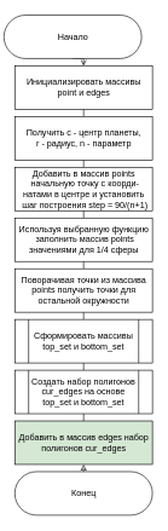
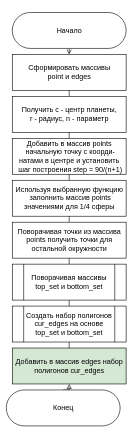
- <mxCell id="3" value="Начало" style="html=1;dashed=0;whitespace=wrap;shape=mxgraph.dfd.start" parent="1" vertex="1"><mxGeometry x="5" y="20" width="190" height="60" as="geometry" /></mxCell>
+ <mxCell id="3" value="Начало" style="html=1;dashed=0;whitespace=wrap;shape=mxgraph.dfd.start" parent="1" vertex="1"><mxGeometry x="20" y="20" width="190" height="60" as="geometry" /></mxCell>
- <mxCell id="4" value="Инициализировать массивы&lt;br&gt;point и edges" style="html=1;dashed=0;whitespace=wrap;" parent="1" vertex="1"><mxGeometry x="20" y="90" width="190" height="60" as="geometry" /></mxCell>
+ <mxCell id="4" value="Сформировать массивы&lt;br&gt;point и edges" style="html=1;dashed=0;whitespace=wrap;" parent="1" vertex="1"><mxGeometry x="20" y="90" width="190" height="60" as="geometry" /></mxCell>
- <mxCell id="15" value="Сформировать массивы&lt;br&gt;top_set и bottom_set" style="shape=process;whiteSpace=wrap;html=1;backgroundOutline=1;" parent="1" vertex="1"><mxGeometry x="20" y="440" width="190" height="60" as="geometry" /></mxCell>
+ <mxCell id="15" value="Поворачивая массивы&lt;br&gt;top_set и bottom_set" style="shape=process;whiteSpace=wrap;html=1;backgroundOutline=1;" parent="1" vertex="1"><mxGeometry x="20" y="440" width="190" height="60" as="geometry" /></mxCell>
- <mxCell id="12" value="Конец" style="html=1;dashed=0;whitespace=wrap;shape=mxgraph.dfd.start" parent="1" vertex="1"><mxGeometry x="20" y="650" width="190" height="60" as="geometry" /></mxCell>
+ <mxCell id="12" value="Конец" style="html=1;dashed=0;whitespace=wrap;shape=mxgraph.dfd.start" parent="1" vertex="1"><mxGeometry x="10" y="650" width="190" height="60" as="geometry" /></mxCell>
